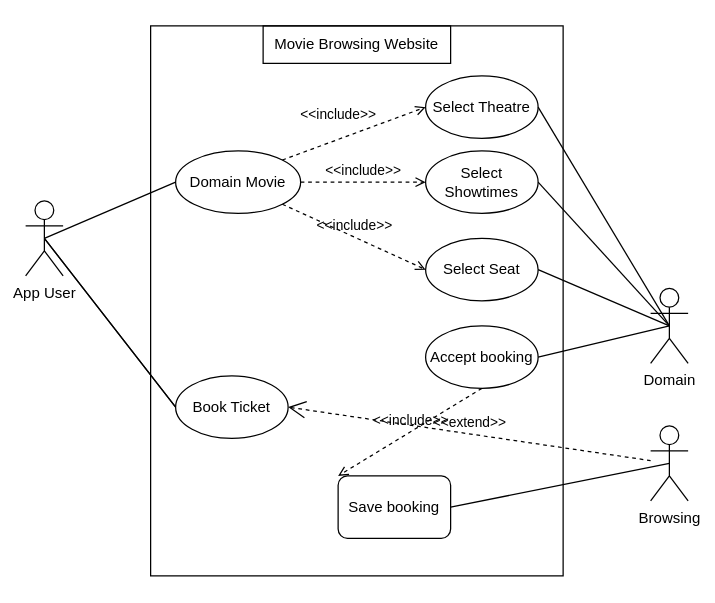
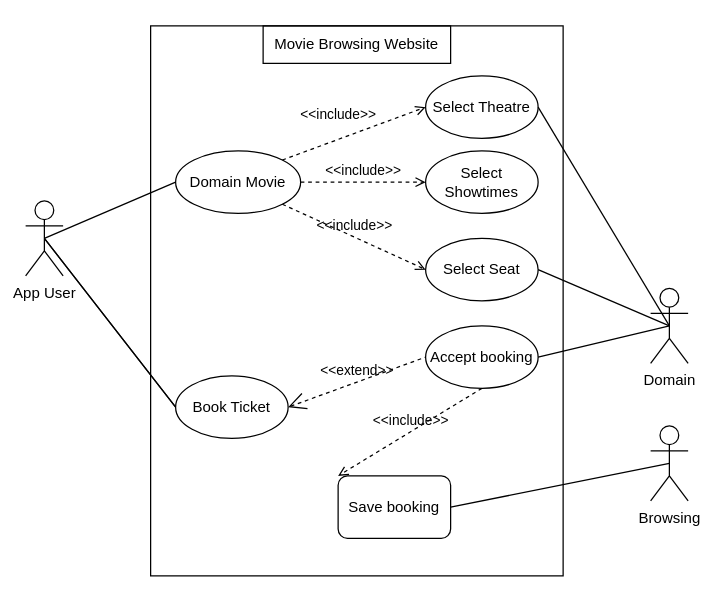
- <mxCell id="11" style="edgeStyle=none;html=1;exitX=1;exitY=0.5;exitDx=0;exitDy=0;entryX=0.5;entryY=0.5;entryDx=0;entryDy=0;entryPerimeter=0;endArrow=none;endFill=0;strokeColor=#000000;" edge="1" parent="1" source="12" target="10"><mxGeometry relative="1" as="geometry" /></mxCell>
- <mxCell id="26" value="&amp;lt;&amp;lt;extend&amp;gt;&amp;gt;" style="edgeStyle=none;html=1;startArrow=open;endArrow=none;startSize=12;verticalAlign=bottom;dashed=1;labelBackgroundColor=none;strokeColor=#000000;fontColor=#000000;exitX=1;exitY=0.5;exitDx=0;exitDy=0;" edge="1" parent="1" source="19" target="24"><mxGeometry width="160" relative="1" as="geometry"><mxPoint x="270" y="390" as="sourcePoint" /><mxPoint x="430" y="390" as="targetPoint" /></mxGeometry></mxCell>
+ <mxCell id="26" value="&amp;lt;&amp;lt;extend&amp;gt;&amp;gt;" style="edgeStyle=none;html=1;startArrow=open;endArrow=none;startSize=12;verticalAlign=bottom;dashed=1;labelBackgroundColor=none;strokeColor=#000000;fontColor=#000000;exitX=1;exitY=0.5;exitDx=0;exitDy=0;entryX=0;entryY=0.5;entryDx=0;entryDy=0;" edge="1" parent="1" source="19" target="21"><mxGeometry width="160" relative="1" as="geometry"><mxPoint x="270" y="390" as="sourcePoint" /><mxPoint x="430" y="390" as="targetPoint" /></mxGeometry></mxCell>
